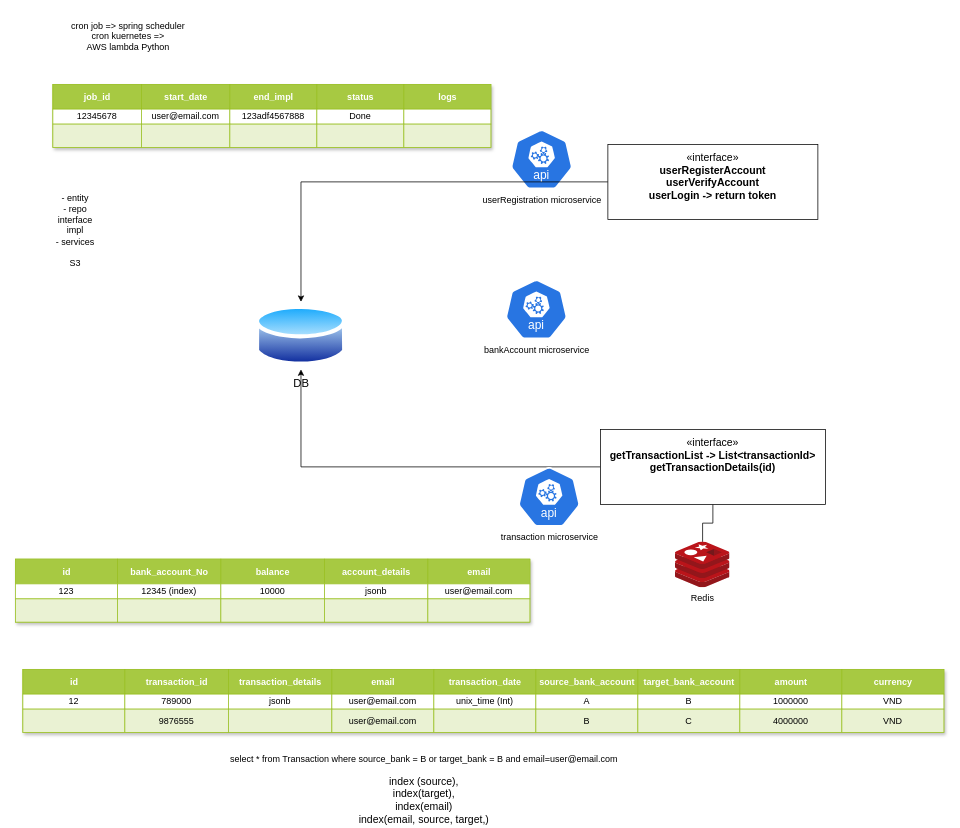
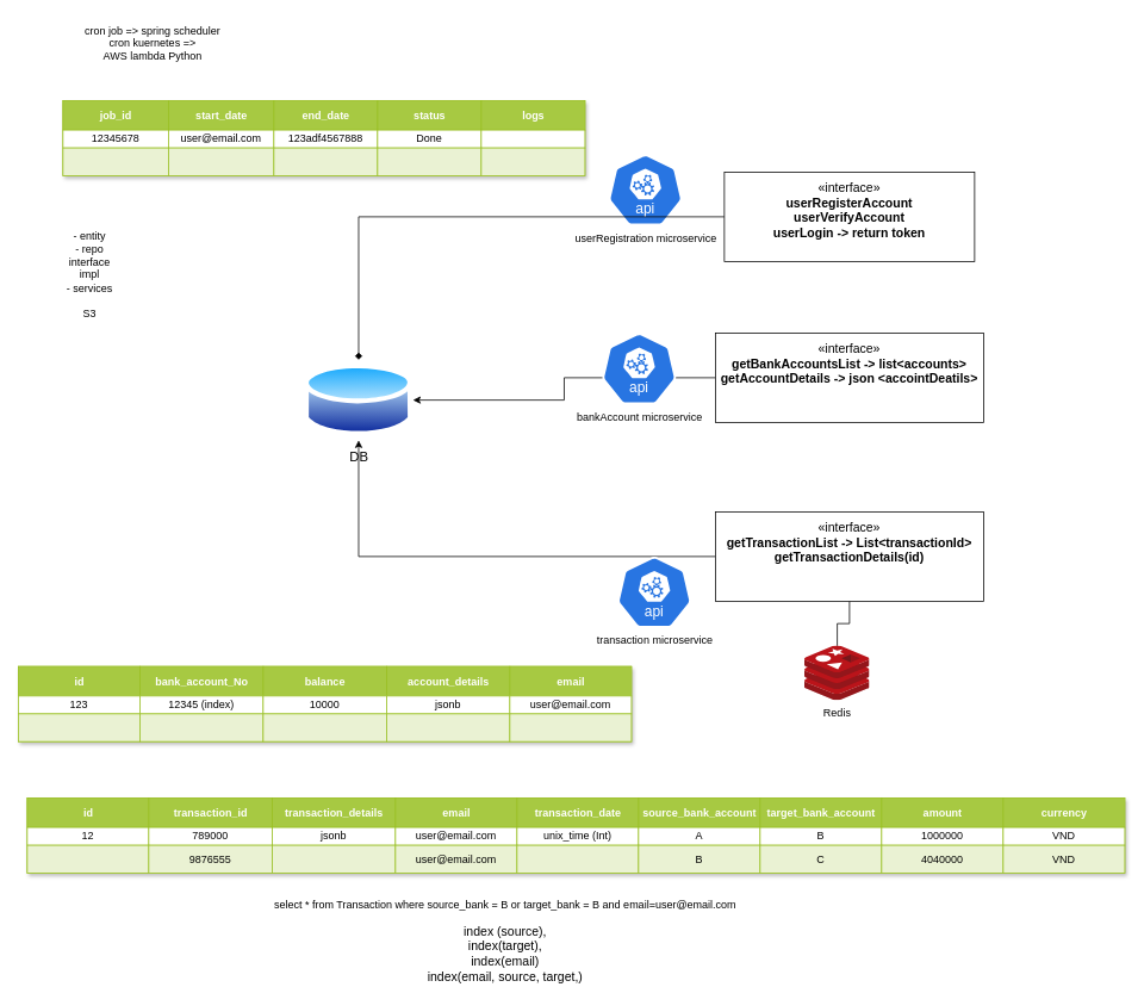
- <mxCell id="15" value="end_impl" style="connectable=0;recursiveResize=0;strokeColor=inherit;fillColor=#A7C942;align=center;fontStyle=1;fontColor=#FFFFFF;html=1;" parent="12" vertex="1"><mxGeometry x="236" width="116" height="33" as="geometry"><mxRectangle width="116" height="33" as="alternateBounds" /></mxGeometry></mxCell>
+ <mxCell id="15" value="end_date" style="connectable=0;recursiveResize=0;strokeColor=inherit;fillColor=#A7C942;align=center;fontStyle=1;fontColor=#FFFFFF;html=1;" parent="12" vertex="1"><mxGeometry x="236" width="116" height="33" as="geometry"><mxRectangle width="116" height="33" as="alternateBounds" /></mxGeometry></mxCell>
- <mxCell id="4" style="edgeStyle=orthogonalEdgeStyle;rounded=0;orthogonalLoop=1;jettySize=auto;html=1;entryX=0.5;entryY=0;entryDx=0;entryDy=0;" parent="1" source="5" target="2" edge="1"><mxGeometry relative="1" as="geometry" /></mxCell>
+ <mxCell id="4" style="edgeStyle=orthogonalEdgeStyle;rounded=0;orthogonalLoop=1;jettySize=auto;html=1;entryX=0.5;entryY=0;entryDx=0;entryDy=0;endArrow=diamond;" parent="1" source="5" target="2" edge="1"><mxGeometry relative="1" as="geometry" /></mxCell>
+ <mxCell id="7" value="&lt;font style=&quot;font-size: 14px;&quot;&gt;«interface»&lt;br&gt;&lt;/font&gt;&lt;b&gt;&lt;font style=&quot;font-size: 14px;&quot;&gt;getBankAccountsList -&amp;gt; list&amp;lt;accounts&amp;gt;&lt;br&gt;getAccountDetails -&amp;gt; json &amp;lt;accointDeatils&amp;gt;&lt;br&gt;&lt;br&gt;&lt;/font&gt;&lt;br&gt;&lt;/b&gt;" style="html=1;whiteSpace=wrap;" parent="1" vertex="1"><mxGeometry x="800" y="372" width="300" height="100" as="geometry" /></mxCell>
+ <mxCell id="6" style="edgeStyle=orthogonalEdgeStyle;rounded=0;orthogonalLoop=1;jettySize=auto;html=1;entryX=1;entryY=0.5;entryDx=0;entryDy=0;" parent="1" source="7" target="2" edge="1"><mxGeometry relative="1" as="geometry" /></mxCell>
- <mxCell id="81" value="4000000" style="connectable=0;recursiveResize=0;strokeColor=inherit;fillColor=inherit;whiteSpace=wrap;html=1;" parent="73" vertex="1"><mxGeometry x="956" width="136" height="31" as="geometry"><mxRectangle width="136" height="31" as="alternateBounds" /></mxGeometry></mxCell>
+ <mxCell id="81" value="4040000" style="connectable=0;recursiveResize=0;strokeColor=inherit;fillColor=inherit;whiteSpace=wrap;html=1;" parent="73" vertex="1"><mxGeometry x="956" width="136" height="31" as="geometry"><mxRectangle width="136" height="31" as="alternateBounds" /></mxGeometry></mxCell>
